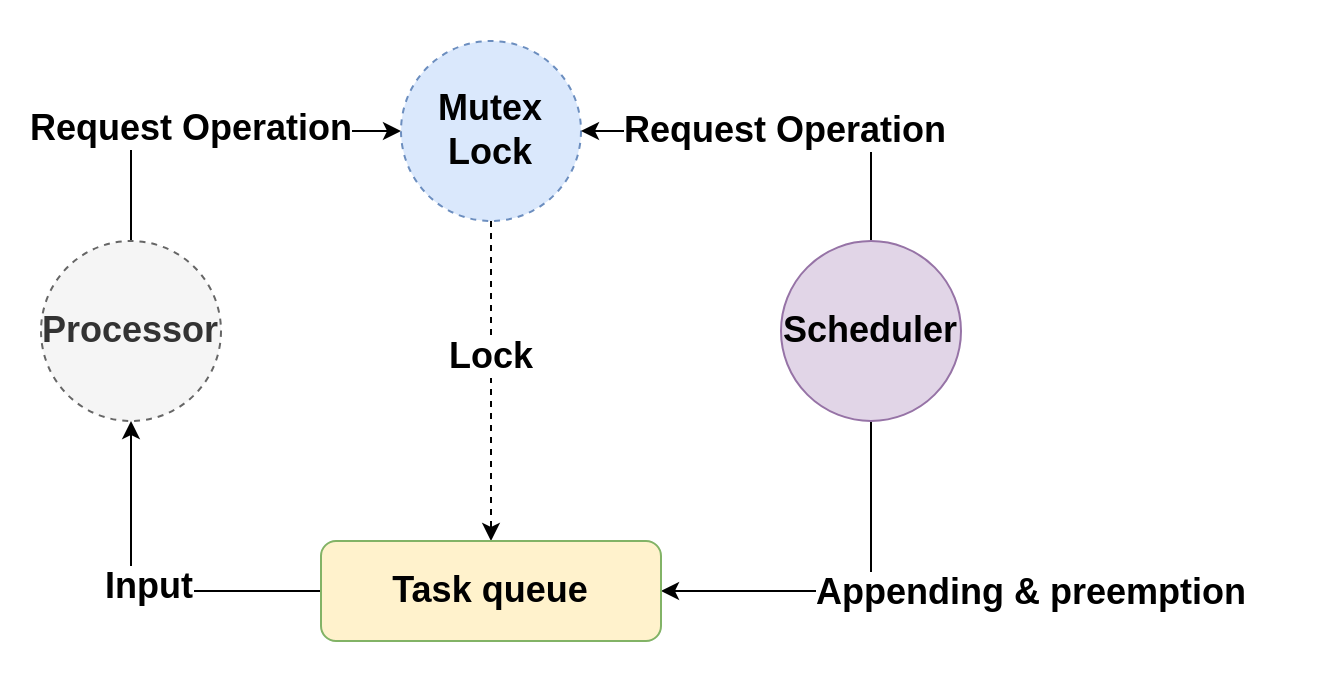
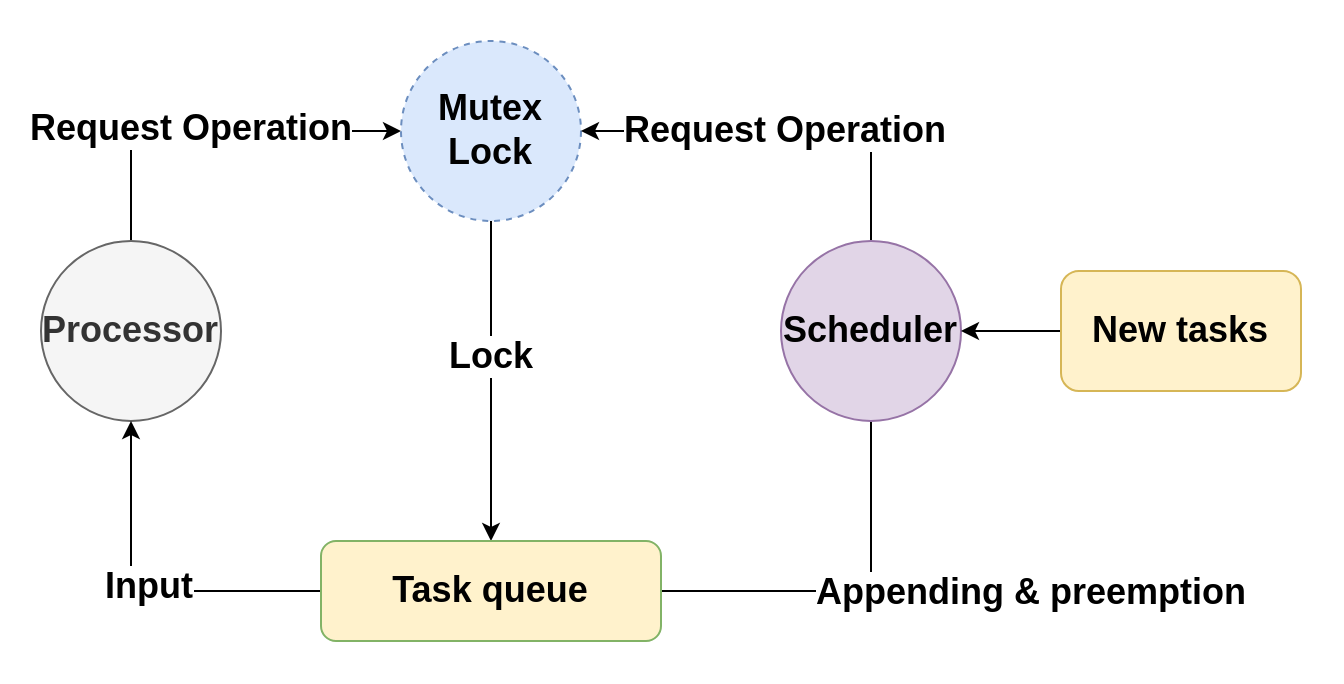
- <mxCell id="4" value="Processor" style="ellipse;whiteSpace=wrap;html=1;aspect=fixed;fillColor=#f5f5f5;fontColor=#333333;strokeColor=#666666;fontSize=18;fontStyle=1;dashed=1;" parent="1" vertex="1"><mxGeometry x="20" y="120" width="90" height="90" as="geometry" /></mxCell>
+ <mxCell id="4" value="Processor" style="ellipse;whiteSpace=wrap;html=1;aspect=fixed;fillColor=#f5f5f5;fontColor=#333333;strokeColor=#666666;fontSize=18;fontStyle=1" parent="1" vertex="1"><mxGeometry x="20" y="120" width="90" height="90" as="geometry" /></mxCell>
+ <mxCell id="16" style="edgeStyle=orthogonalEdgeStyle;rounded=0;orthogonalLoop=1;jettySize=auto;html=1;exitX=0;exitY=0.5;exitDx=0;exitDy=0;entryX=1;entryY=0.5;entryDx=0;entryDy=0;fontSize=18;fontStyle=1" parent="1" source="17" target="12" edge="1"><mxGeometry relative="1" as="geometry" /></mxCell>
+ <mxCell id="17" value="New tasks" style="rounded=1;whiteSpace=wrap;html=1;fontSize=18;fillColor=#fff2cc;strokeColor=#d6b656;fontStyle=1" parent="1" vertex="1"><mxGeometry x="530" y="135" width="120" height="60" as="geometry" /></mxCell>
- <mxCell id="5" style="edgeStyle=orthogonalEdgeStyle;rounded=0;orthogonalLoop=1;jettySize=auto;html=1;entryX=0.5;entryY=0;entryDx=0;entryDy=0;fontSize=18;fontStyle=1;dashed=1;" parent="1" source="7" target="15" edge="1"><mxGeometry relative="1" as="geometry" /></mxCell>
+ <mxCell id="5" style="edgeStyle=orthogonalEdgeStyle;rounded=0;orthogonalLoop=1;jettySize=auto;html=1;entryX=0.5;entryY=0;entryDx=0;entryDy=0;fontSize=18;fontStyle=1" parent="1" source="7" target="15" edge="1"><mxGeometry relative="1" as="geometry" /></mxCell>
- <mxCell id="10" style="edgeStyle=orthogonalEdgeStyle;rounded=0;orthogonalLoop=1;jettySize=auto;html=1;exitX=0.5;exitY=1;exitDx=0;exitDy=0;entryX=1;entryY=0.5;entryDx=0;entryDy=0;fontSize=18;fontStyle=1" parent="1" source="12" target="15" edge="1"><mxGeometry relative="1" as="geometry" /></mxCell>
+ <mxCell id="10" style="edgeStyle=orthogonalEdgeStyle;rounded=0;orthogonalLoop=1;jettySize=auto;html=1;exitX=0.5;exitY=1;exitDx=0;exitDy=0;entryX=1;entryY=0.5;entryDx=0;entryDy=0;fontSize=18;fontStyle=1;endArrow=none;" parent="1" source="12" target="15" edge="1"><mxGeometry relative="1" as="geometry" /></mxCell>
